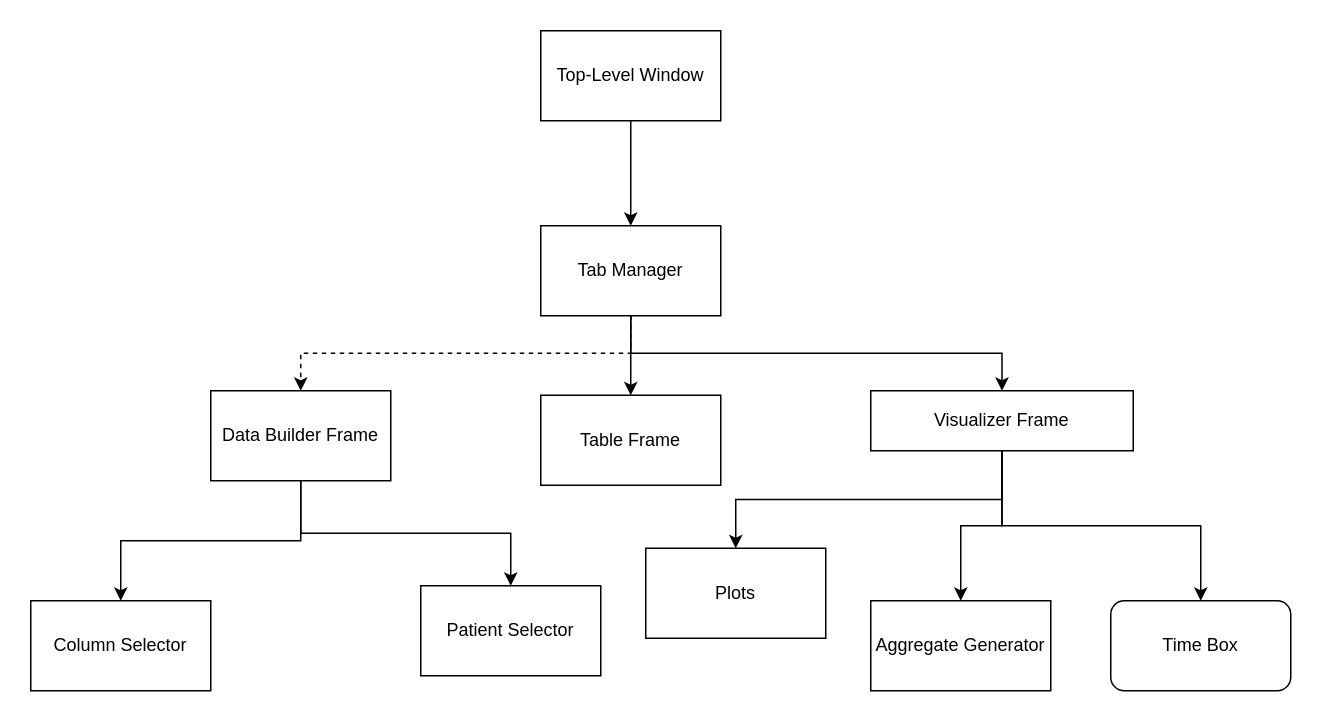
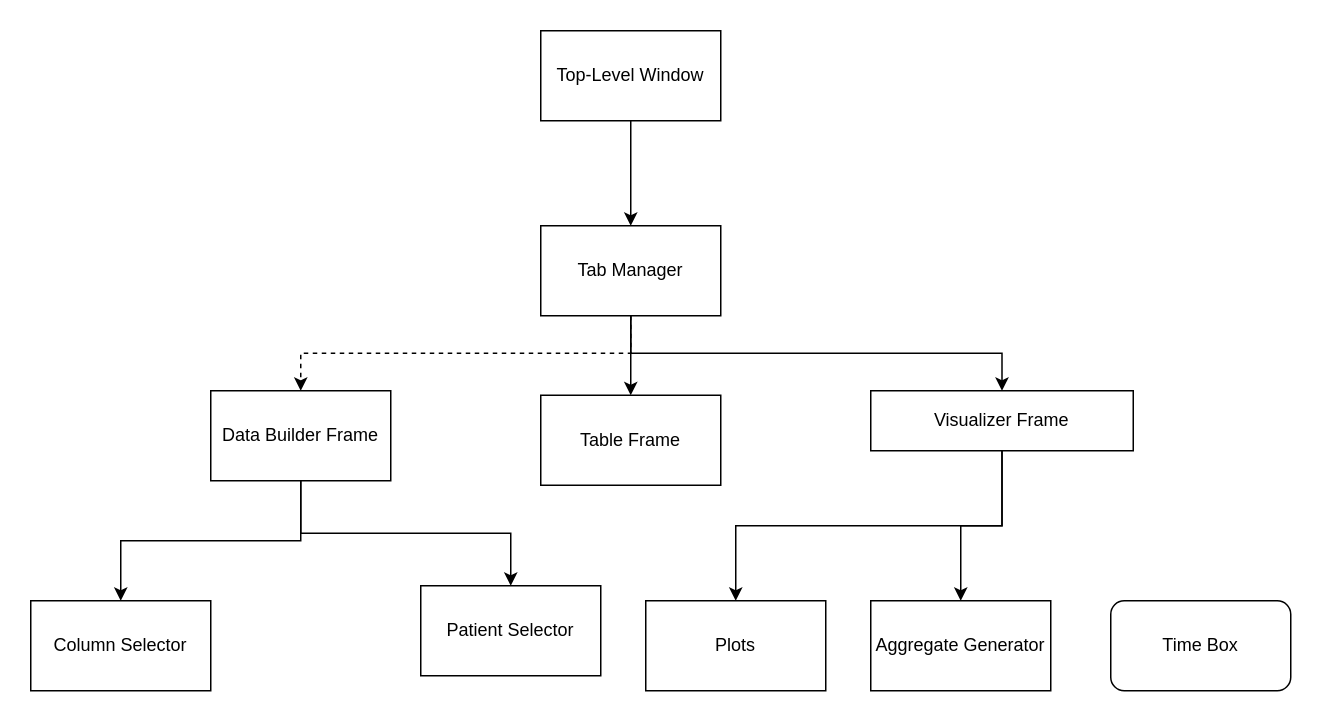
- <mxCell id="13" style="edgeStyle=orthogonalEdgeStyle;rounded=0;orthogonalLoop=1;jettySize=auto;html=1;exitX=0.5;exitY=1;exitDx=0;exitDy=0;entryX=0.5;entryY=0;entryDx=0;entryDy=0;" parent="1" source="14" target="18" edge="1"><mxGeometry relative="1" as="geometry" /></mxCell>
- <mxCell id="17" value="Plots" style="rounded=0;whiteSpace=wrap;html=1;" parent="1" vertex="1"><mxGeometry x="430" y="365" width="120" height="60" as="geometry" /></mxCell>
+ <mxCell id="17" value="Plots" style="rounded=0;whiteSpace=wrap;html=1;" parent="1" vertex="1"><mxGeometry x="430" y="400" width="120" height="60" as="geometry" /></mxCell>
